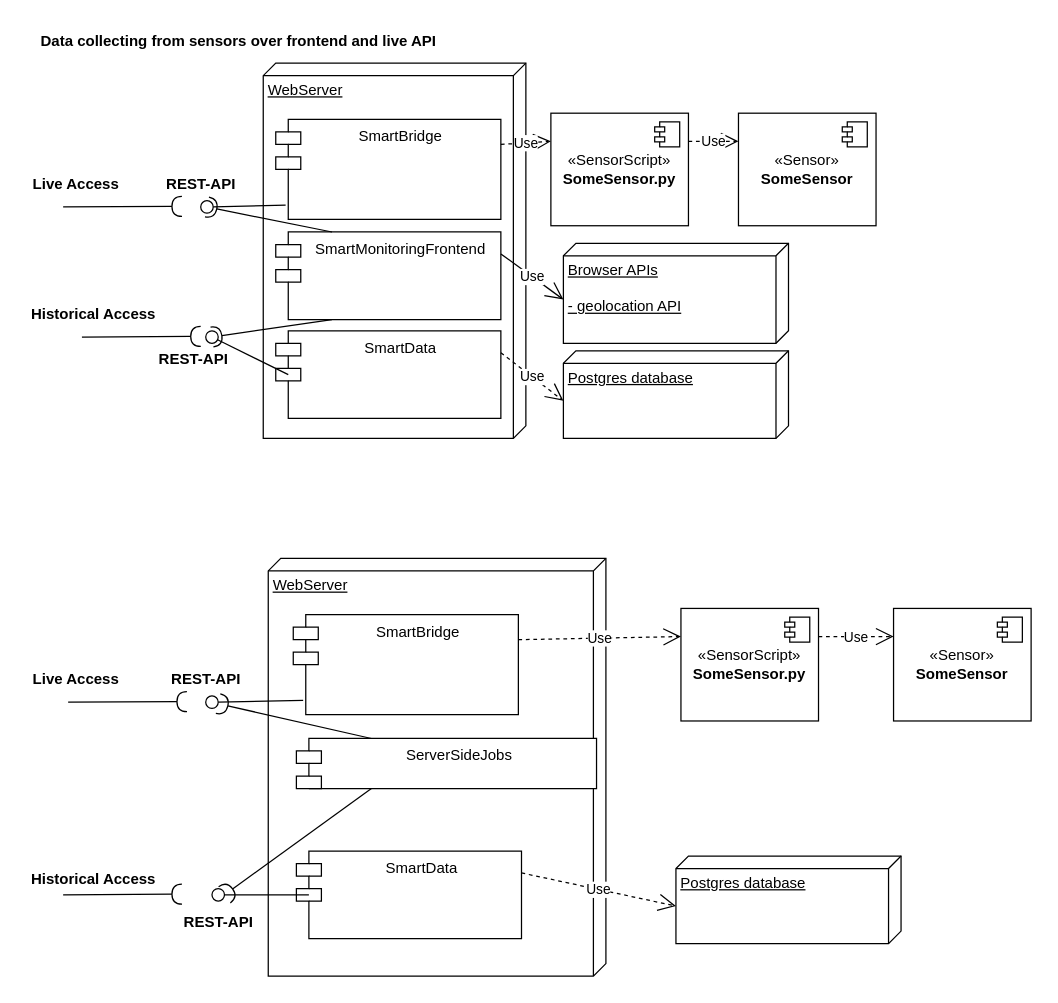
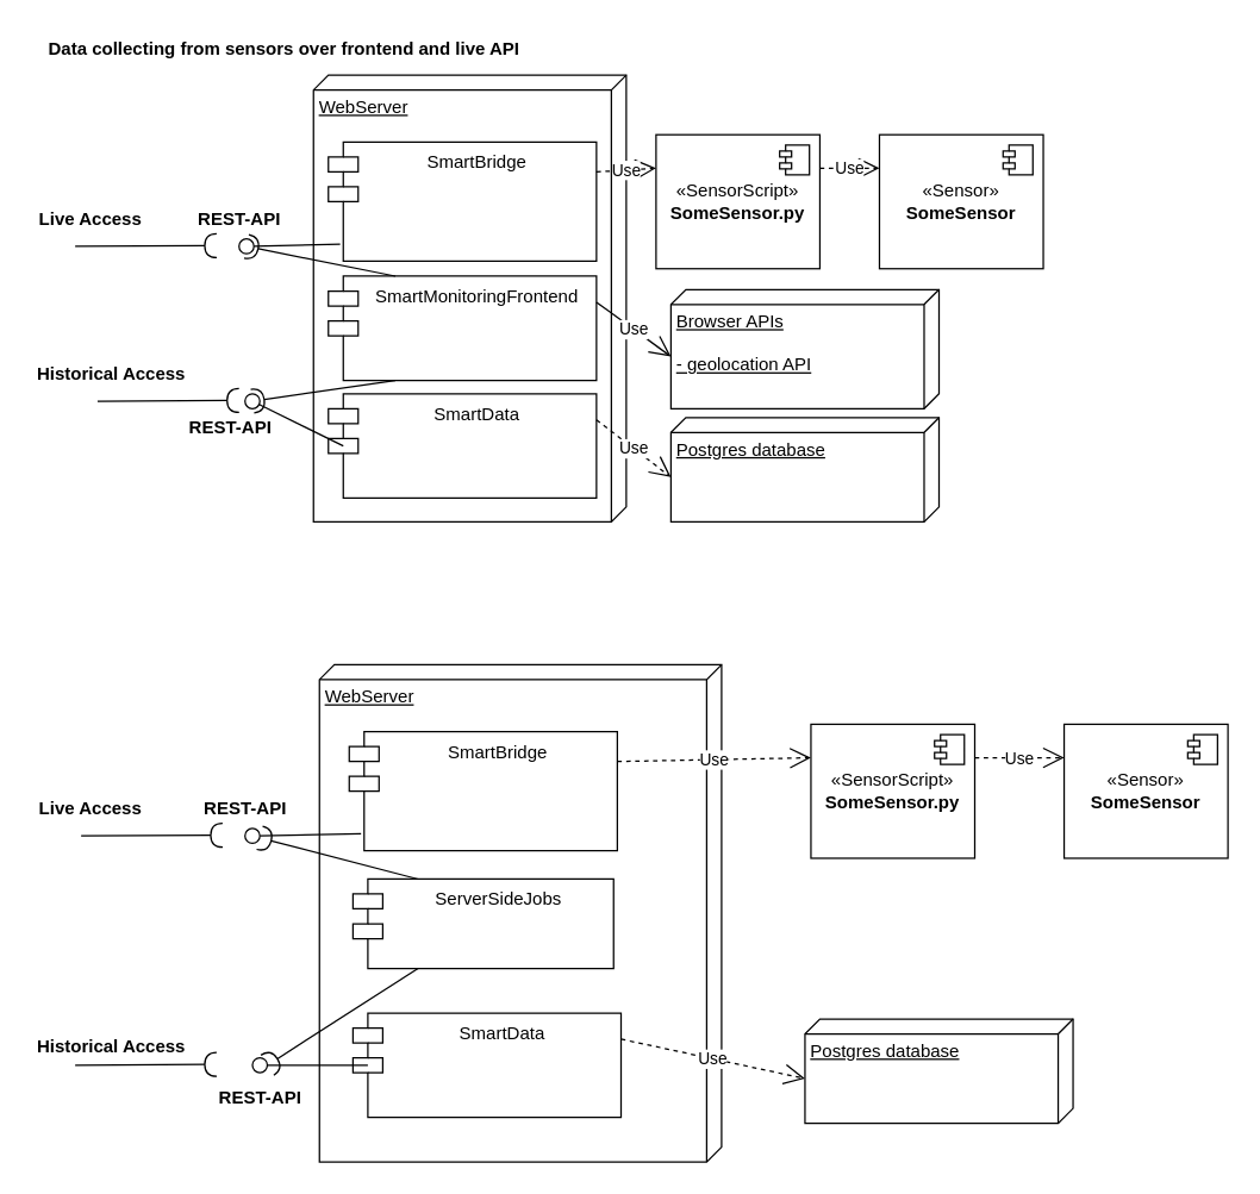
- <mxCell id="44" value="ServerSideJobs" style="shape=module;align=left;spacingLeft=20;align=center;verticalAlign=top;whiteSpace=wrap;html=1;" parent="1" vertex="1"><mxGeometry x="236.5" y="590" width="240" height="40" as="geometry" /></mxCell>
+ <mxCell id="44" value="ServerSideJobs" style="shape=module;align=left;spacingLeft=20;align=center;verticalAlign=top;whiteSpace=wrap;html=1;" parent="1" vertex="1"><mxGeometry x="236.5" y="590" width="175" height="60" as="geometry" /></mxCell>
